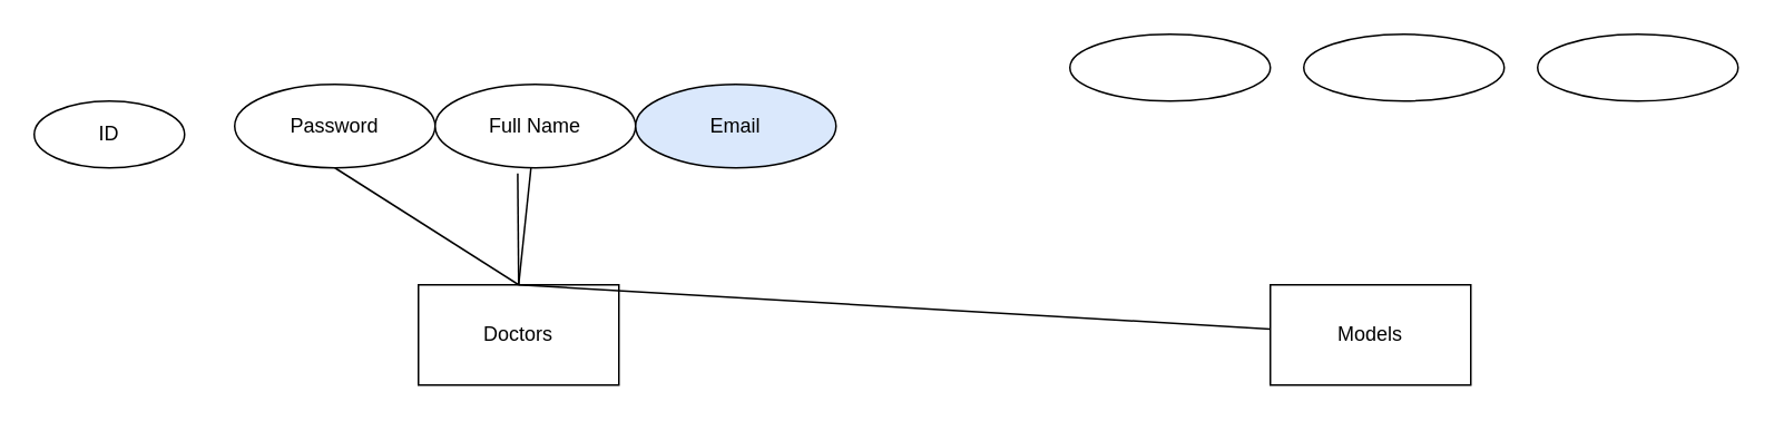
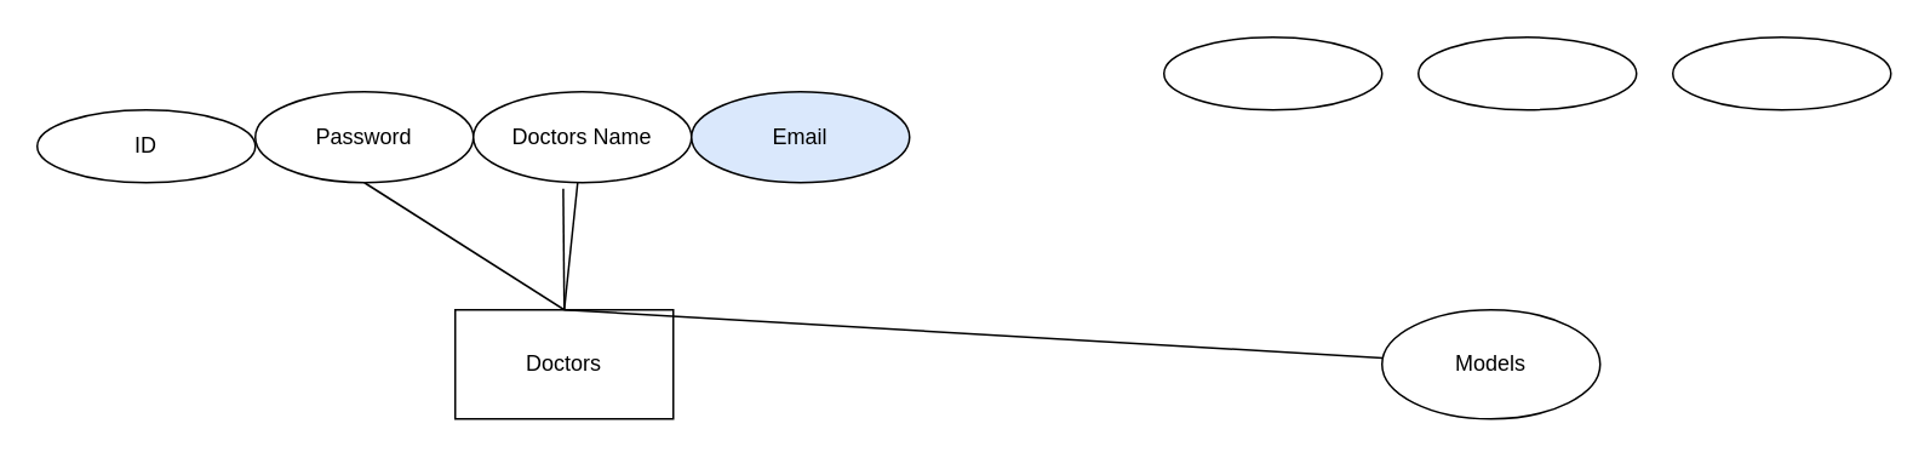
- <mxCell id="5" value="Full Name" style="ellipse;whiteSpace=wrap;html=1;" vertex="1" parent="1"><mxGeometry x="260" y="50" width="120" height="50" as="geometry" /></mxCell>
+ <mxCell id="5" value="Doctors Name" style="ellipse;whiteSpace=wrap;html=1;" vertex="1" parent="1"><mxGeometry x="260" y="50" width="120" height="50" as="geometry" /></mxCell>
- <mxCell id="3" value="ID" style="ellipse;whiteSpace=wrap;html=1;" vertex="1" parent="1"><mxGeometry x="20" y="60" width="90" height="40" as="geometry" /></mxCell>
+ <mxCell id="3" value="ID" style="ellipse;whiteSpace=wrap;html=1;" vertex="1" parent="1"><mxGeometry x="20" y="60" width="120" height="40" as="geometry" /></mxCell>
- <mxCell id="11" value="Models" style="rounded=0;whiteSpace=wrap;html=1;" vertex="1" parent="1"><mxGeometry x="760" y="170" width="120" height="60" as="geometry" /></mxCell>
+ <mxCell id="11" value="Models" style="ellipse;whiteSpace=wrap;html=1;" vertex="1" parent="1"><mxGeometry x="760" y="170" width="120" height="60" as="geometry" /></mxCell>
